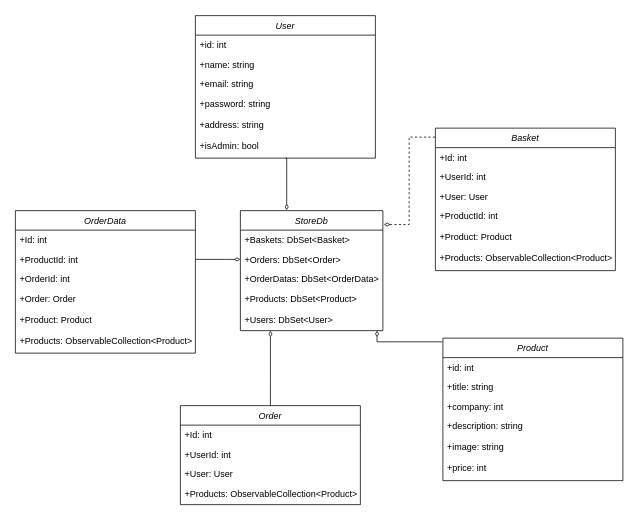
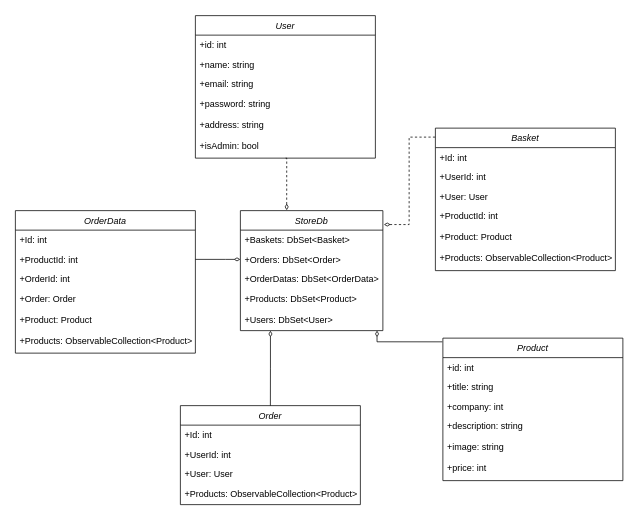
- <mxCell id="45" value="" style="endArrow=none;html=1;startArrow=diamondThin;startFill=0;edgeStyle=orthogonalEdgeStyle;align=left;verticalAlign=bottom;rounded=0;endFill=0;strokeWidth=1;exitX=0.325;exitY=-0.003;exitDx=0;exitDy=0;exitPerimeter=0;entryX=0.5;entryY=1;entryDx=0;entryDy=0;" edge="1" parent="1" source="2" target="34"><mxGeometry x="-1" y="3" relative="1" as="geometry"><mxPoint x="330" y="355" as="sourcePoint" /><mxPoint x="390" y="230" as="targetPoint" /><Array as="points"><mxPoint x="382" y="210" /></Array></mxGeometry></mxCell>
+ <mxCell id="45" value="" style="endArrow=none;html=1;startArrow=diamondThin;startFill=0;edgeStyle=orthogonalEdgeStyle;align=left;verticalAlign=bottom;rounded=0;endFill=0;strokeWidth=1;exitX=0.325;exitY=-0.003;exitDx=0;exitDy=0;exitPerimeter=0;entryX=0.5;entryY=1;entryDx=0;entryDy=0;dashed=1;" edge="1" parent="1" source="2" target="34"><mxGeometry x="-1" y="3" relative="1" as="geometry"><mxPoint x="330" y="355" as="sourcePoint" /><mxPoint x="390" y="230" as="targetPoint" /><Array as="points"><mxPoint x="382" y="210" /></Array></mxGeometry></mxCell>
